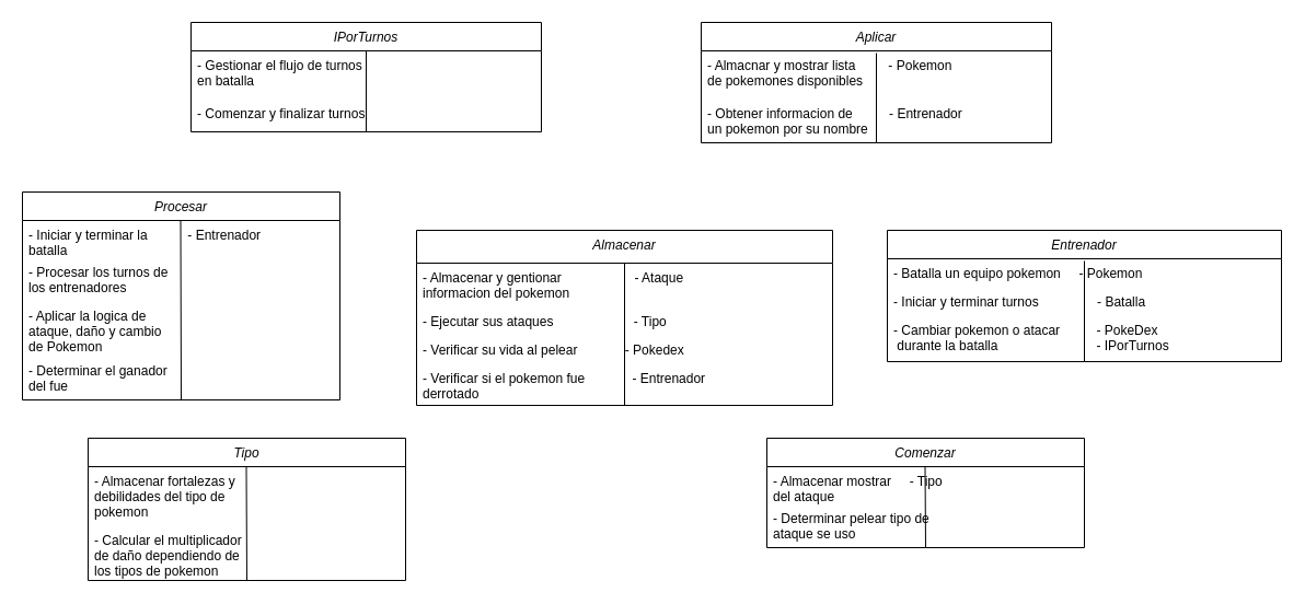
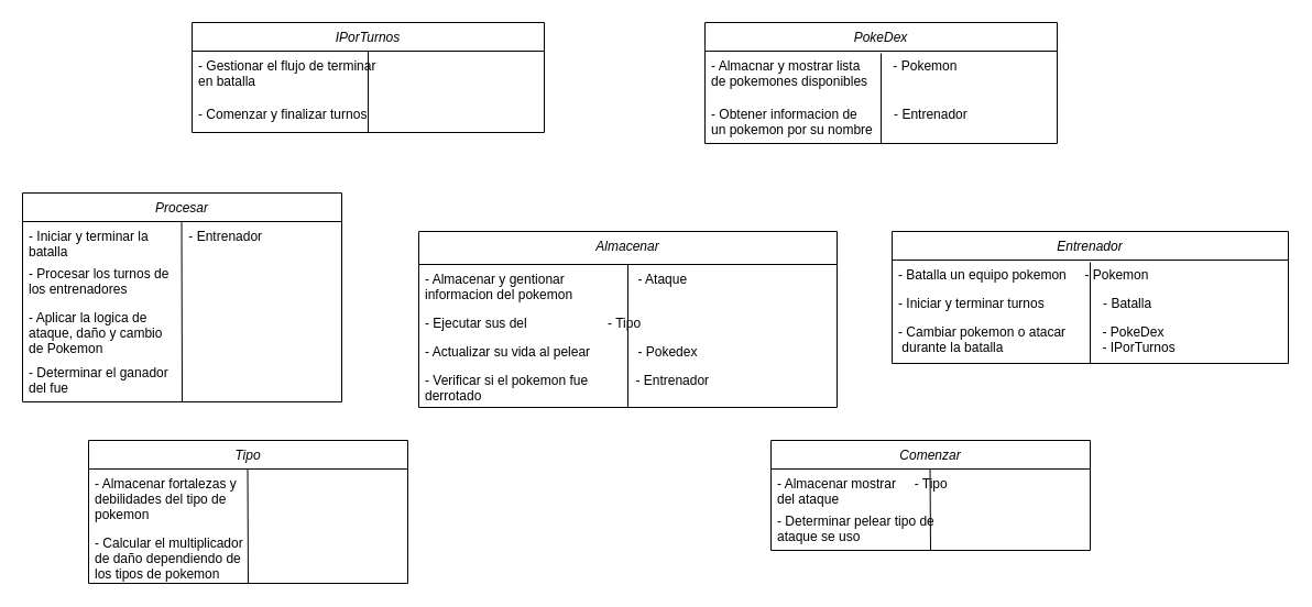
- <mxCell id="31" value="Aplicar" style="swimlane;fontStyle=2;align=center;verticalAlign=top;childLayout=stackLayout;horizontal=1;startSize=26;horizontalStack=0;resizeParent=1;resizeLast=0;collapsible=1;marginBottom=0;rounded=0;shadow=0;strokeWidth=1;" parent="1" vertex="1"><mxGeometry x="640" y="20" width="320" height="110" as="geometry"><mxRectangle x="230" y="140" width="160" height="26" as="alternateBounds" /></mxGeometry></mxCell>
+ <mxCell id="31" value="PokeDex" style="swimlane;fontStyle=2;align=center;verticalAlign=top;childLayout=stackLayout;horizontal=1;startSize=26;horizontalStack=0;resizeParent=1;resizeLast=0;collapsible=1;marginBottom=0;rounded=0;shadow=0;strokeWidth=1;" parent="1" vertex="1"><mxGeometry x="640" y="20" width="320" height="110" as="geometry"><mxRectangle x="230" y="140" width="160" height="26" as="alternateBounds" /></mxGeometry></mxCell>
- <mxCell id="29" value="- Gestionar el flujo de turnos &#10;en batalla" style="text;align=left;verticalAlign=top;spacingLeft=4;spacingRight=4;overflow=hidden;rotatable=0;points=[[0,0.5],[1,0.5]];portConstraint=eastwest;" parent="27" vertex="1"><mxGeometry y="26" width="320" height="44" as="geometry" /></mxCell>
+ <mxCell id="29" value="- Gestionar el flujo de terminar &#10;en batalla" style="text;align=left;verticalAlign=top;spacingLeft=4;spacingRight=4;overflow=hidden;rotatable=0;points=[[0,0.5],[1,0.5]];portConstraint=eastwest;" parent="27" vertex="1"><mxGeometry y="26" width="320" height="44" as="geometry" /></mxCell>
- <mxCell id="5" value="- Ejecutar sus ataques                      - Tipo" style="text;align=left;verticalAlign=top;spacingLeft=4;spacingRight=4;overflow=hidden;rotatable=0;points=[[0,0.5],[1,0.5]];portConstraint=eastwest;rounded=0;shadow=0;html=0;" parent="2" vertex="1"><mxGeometry y="70" width="380" height="26" as="geometry" /></mxCell>
+ <mxCell id="5" value="- Ejecutar sus del                      - Tipo" style="text;align=left;verticalAlign=top;spacingLeft=4;spacingRight=4;overflow=hidden;rotatable=0;points=[[0,0.5],[1,0.5]];portConstraint=eastwest;rounded=0;shadow=0;html=0;" parent="2" vertex="1"><mxGeometry y="70" width="380" height="26" as="geometry" /></mxCell>
- <mxCell id="6" value="- Verificar su vida al pelear             - Pokedex" style="text;align=left;verticalAlign=top;spacingLeft=4;spacingRight=4;overflow=hidden;rotatable=0;points=[[0,0.5],[1,0.5]];portConstraint=eastwest;rounded=0;shadow=0;html=0;" parent="2" vertex="1"><mxGeometry y="96" width="380" height="26" as="geometry" /></mxCell>
+ <mxCell id="6" value="- Actualizar su vida al pelear             - Pokedex" style="text;align=left;verticalAlign=top;spacingLeft=4;spacingRight=4;overflow=hidden;rotatable=0;points=[[0,0.5],[1,0.5]];portConstraint=eastwest;rounded=0;shadow=0;html=0;" parent="2" vertex="1"><mxGeometry y="96" width="380" height="26" as="geometry" /></mxCell>
